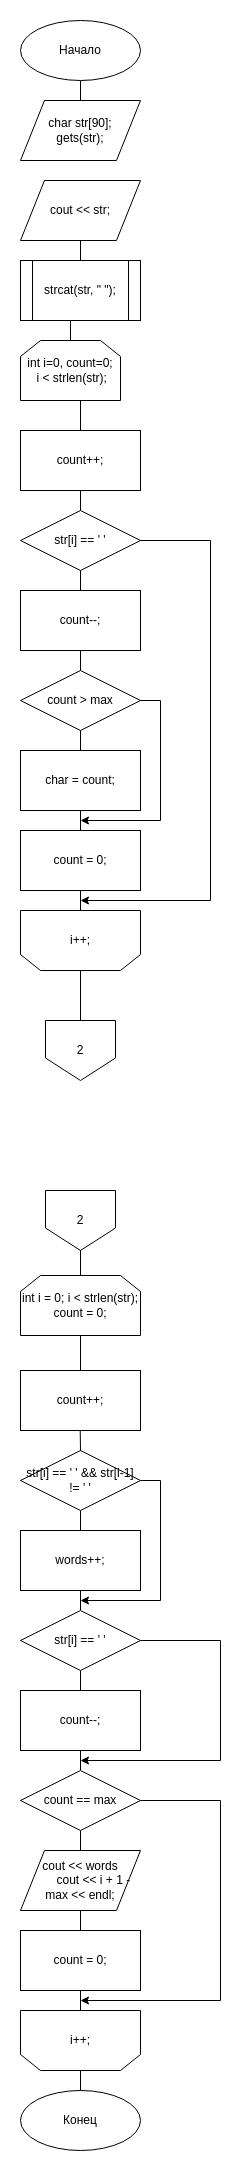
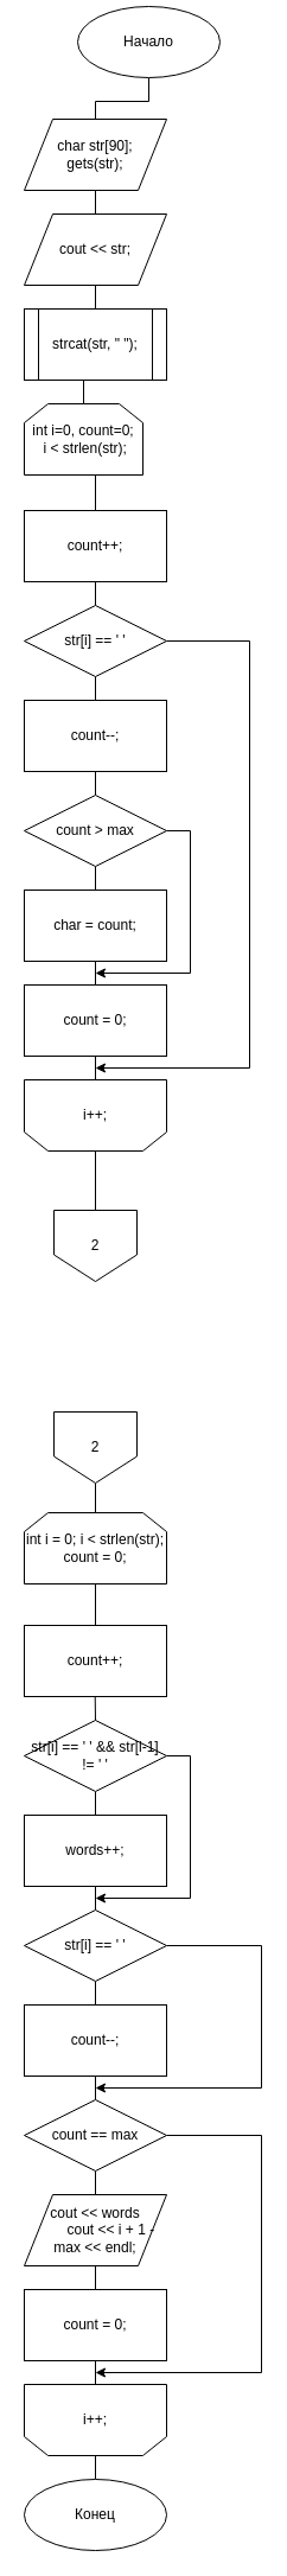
- <mxCell id="3" value="Начало" style="ellipse;whiteSpace=wrap;html=1;" parent="1" vertex="1"><mxGeometry x="20" y="20" width="120" height="60" as="geometry" /></mxCell>
+ <mxCell id="3" value="Начало" style="ellipse;whiteSpace=wrap;html=1;" parent="1" vertex="1"><mxGeometry x="65" y="5" width="120" height="60" as="geometry" /></mxCell>
+ <mxCell id="4" style="edgeStyle=orthogonalEdgeStyle;rounded=0;orthogonalLoop=1;jettySize=auto;html=1;exitX=0.5;exitY=1;exitDx=0;exitDy=0;entryX=0.5;entryY=0;entryDx=0;entryDy=0;endArrow=none;endFill=0;" parent="1" source="5" target="7" edge="1"><mxGeometry relative="1" as="geometry" /></mxCell>
